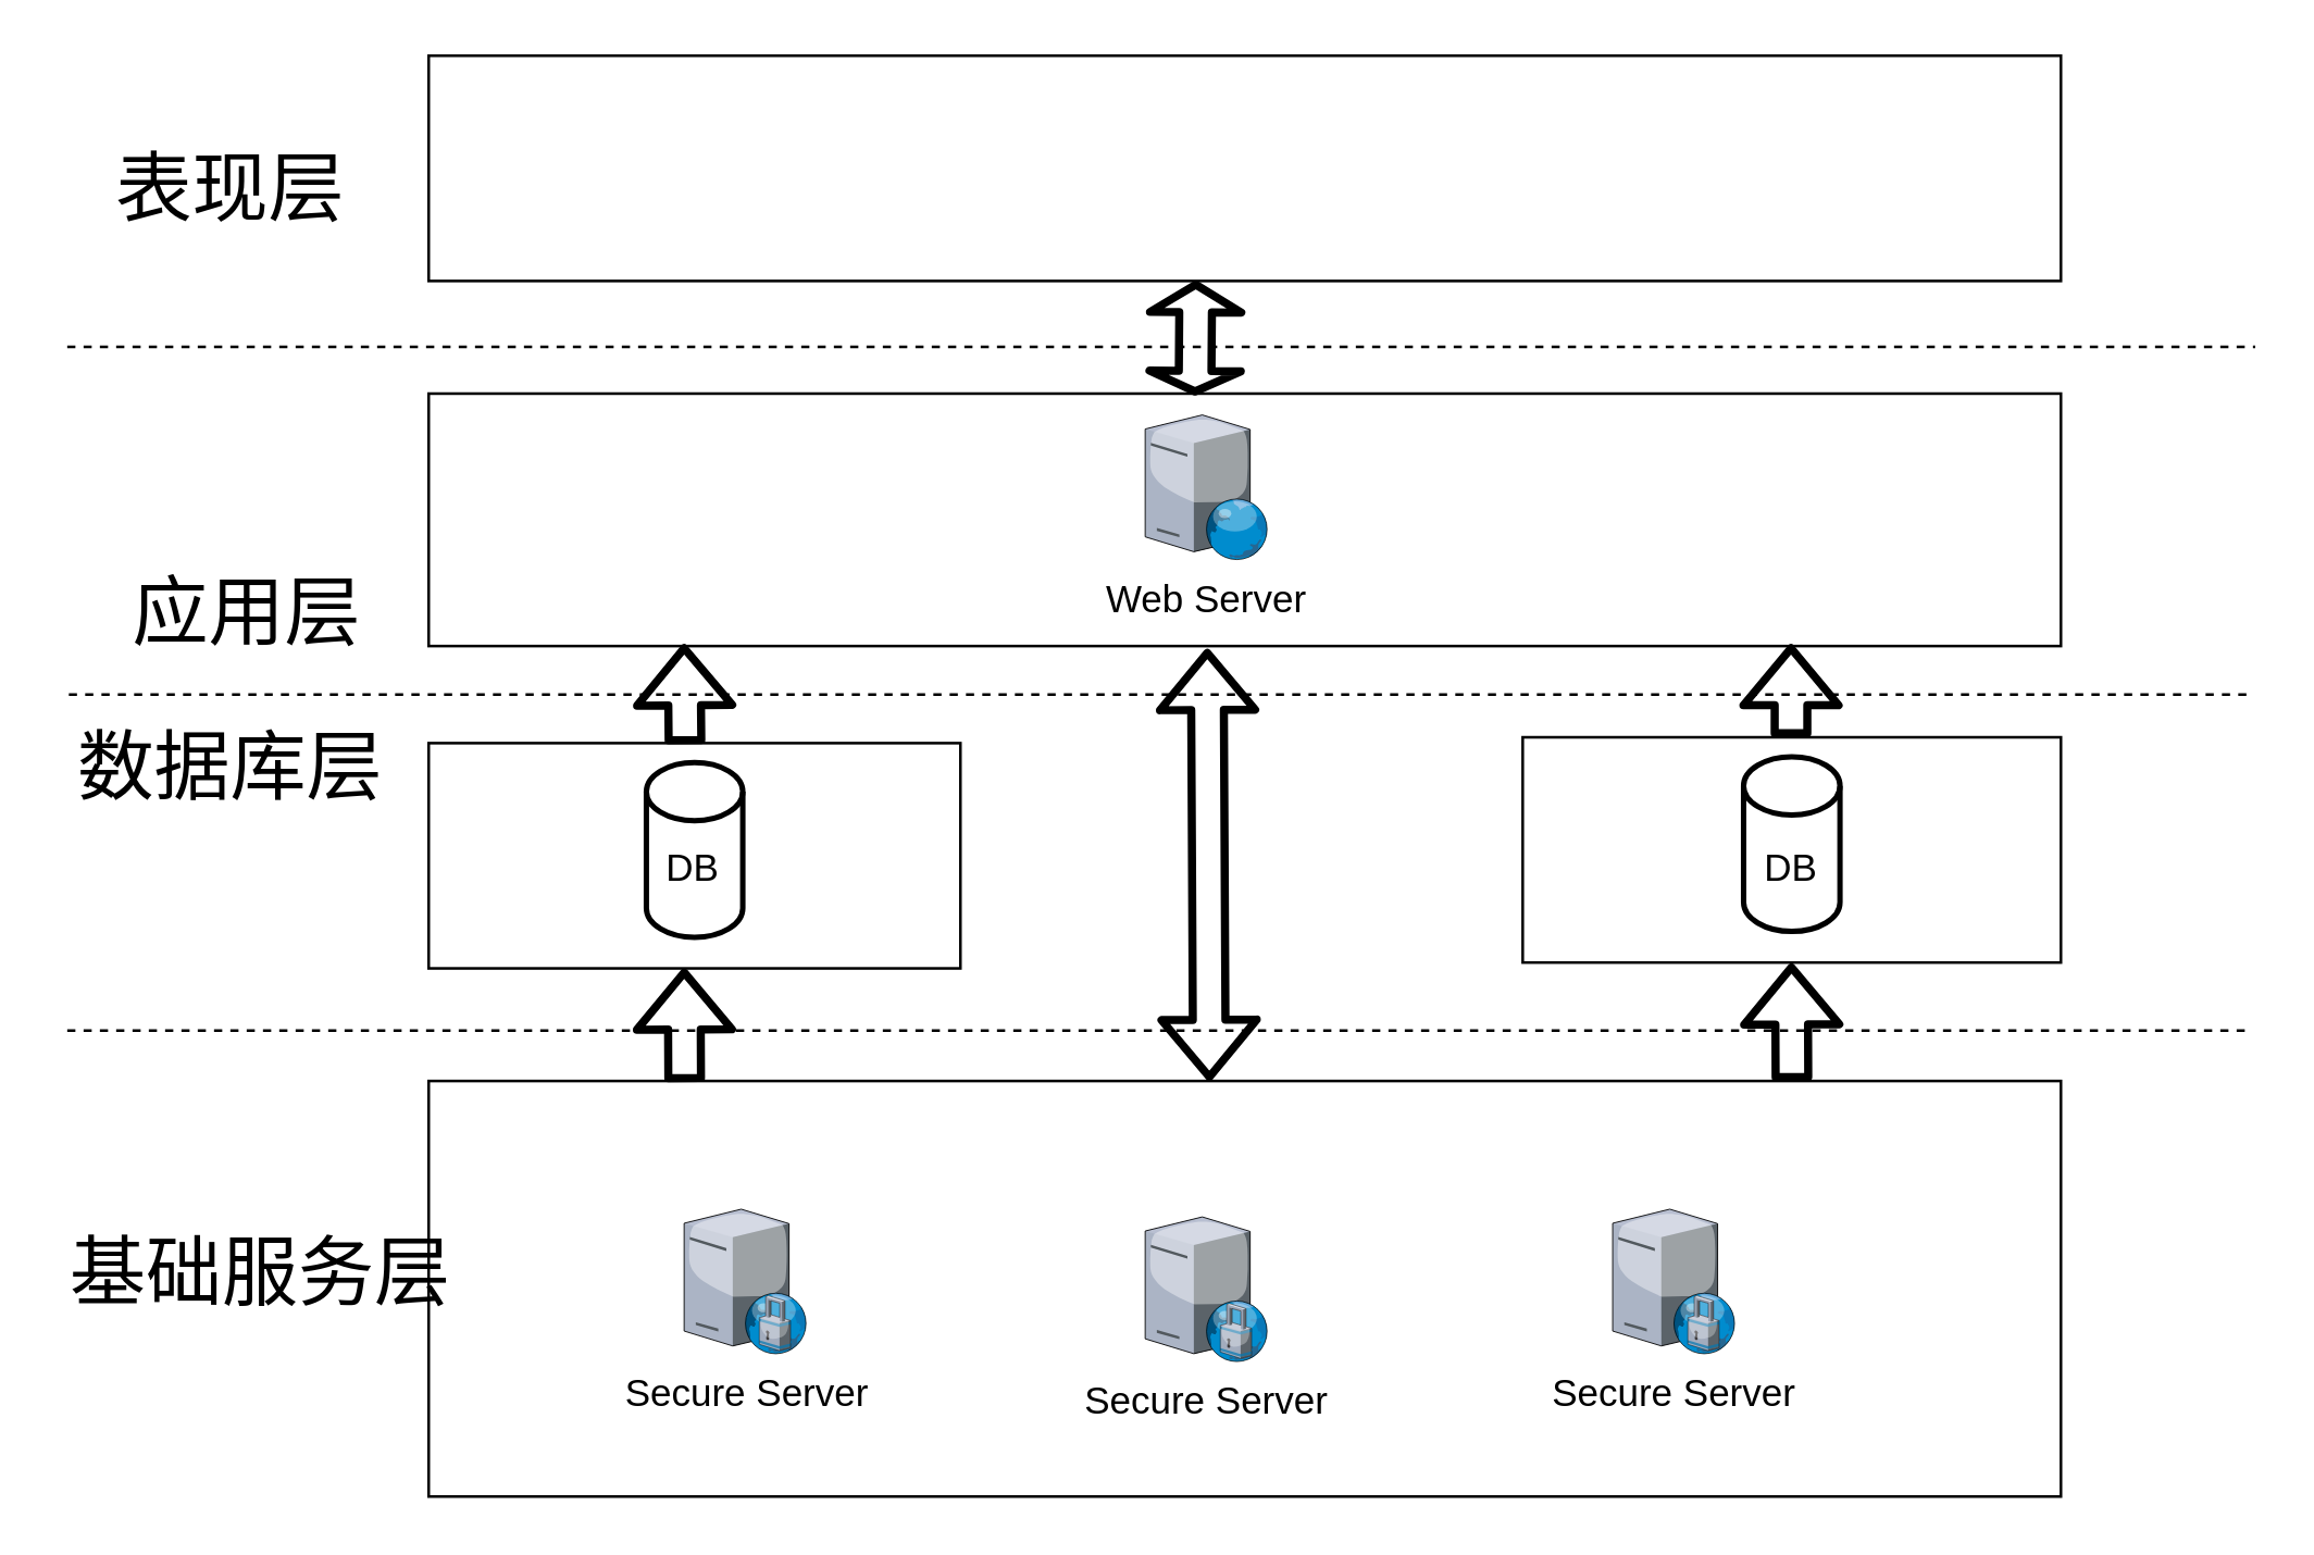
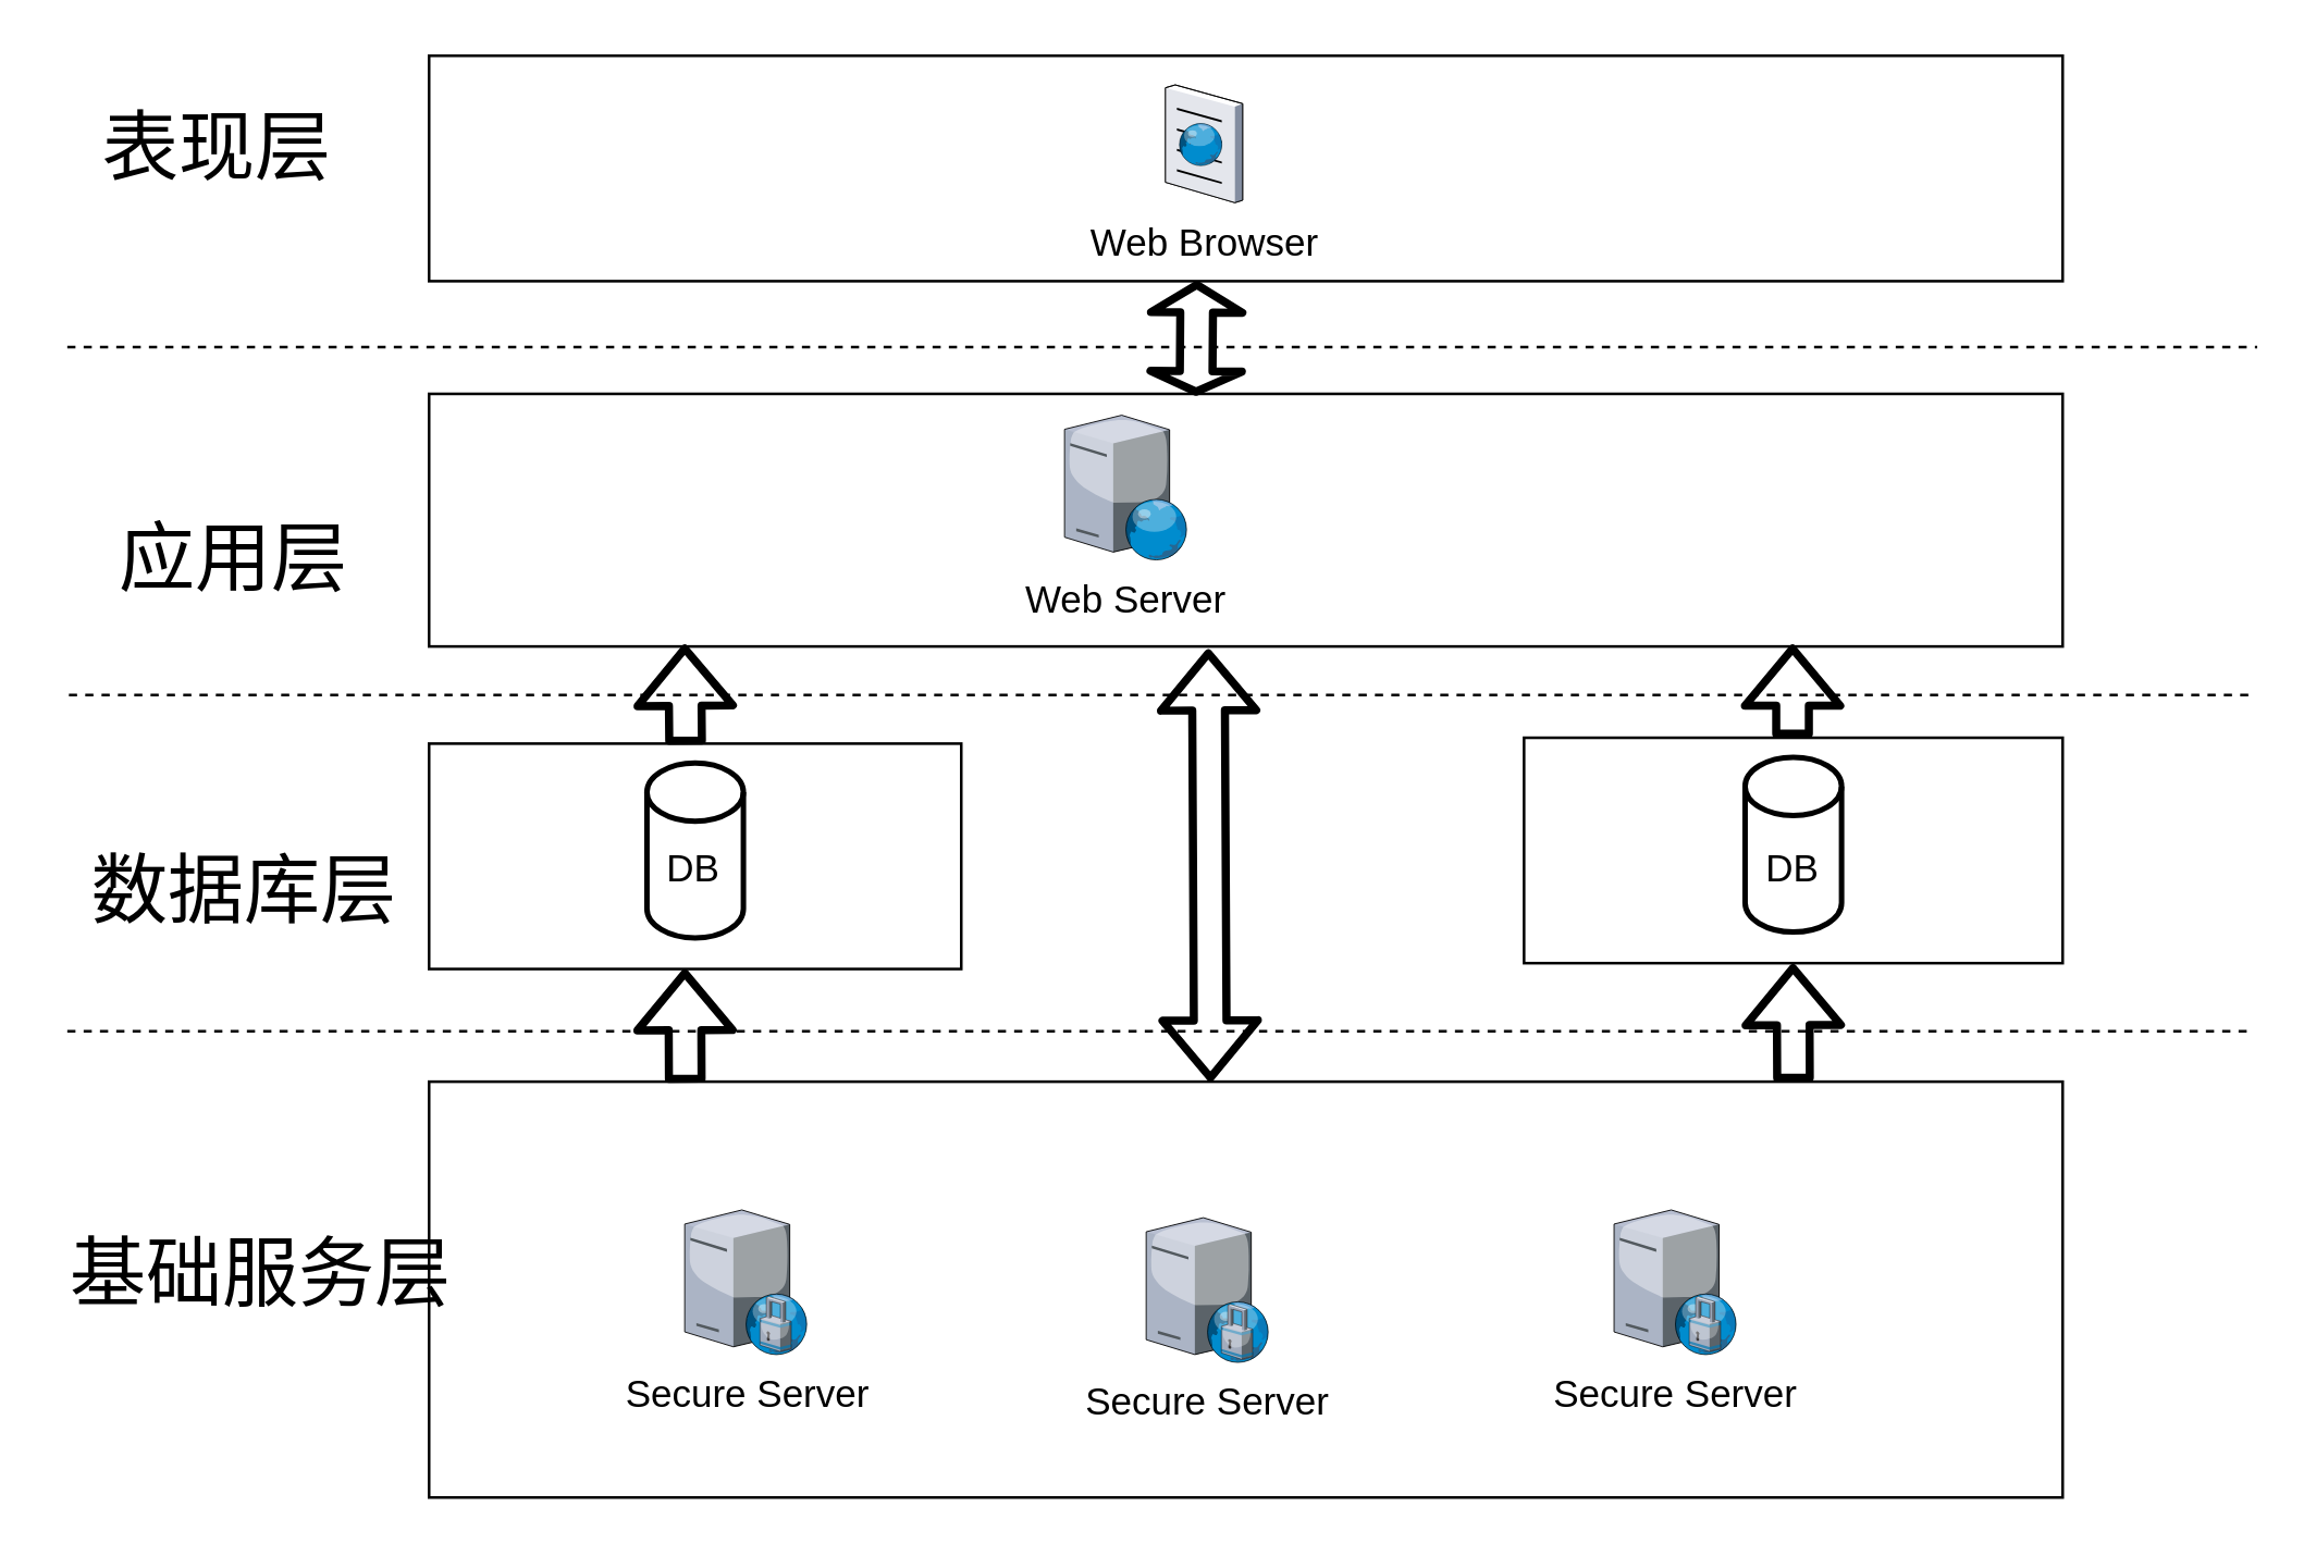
+ <mxCell id="15" value="&lt;font style=&quot;font-size: 14px&quot;&gt;Web Browser&lt;/font&gt;" style="verticalLabelPosition=bottom;aspect=fixed;html=1;verticalAlign=top;strokeColor=none;align=center;outlineConnect=0;shape=mxgraph.citrix.browser;fillColor=none;" vertex="1" parent="2"><mxGeometry x="407.75" y="10.71" width="28.36" height="43.29" as="geometry" /></mxCell>
- <mxCell id="24" value="&lt;font style=&quot;font-size: 28px&quot;&gt;表现层&lt;/font&gt;" style="text;html=1;align=center;verticalAlign=middle;resizable=0;points=[];autosize=1;" vertex="1" parent="2"><mxGeometry x="16.546" y="37.857" width="94" height="23" as="geometry" /></mxCell>
+ <mxCell id="24" value="&lt;font style=&quot;font-size: 28px&quot;&gt;表现层&lt;/font&gt;" style="text;html=1;align=center;verticalAlign=middle;resizable=0;points=[];autosize=1;" vertex="1" parent="2"><mxGeometry x="11.546" y="22.857" width="94" height="23" as="geometry" /></mxCell>
- <mxCell id="10" value="&lt;font style=&quot;font-size: 14px&quot;&gt;Web Server&lt;/font&gt;" style="verticalLabelPosition=bottom;aspect=fixed;html=1;verticalAlign=top;strokeColor=none;align=center;outlineConnect=0;shape=mxgraph.citrix.web_server;fillColor=none;" vertex="1" parent="2"><mxGeometry x="400.659" y="132.143" width="45.207" height="53.185" as="geometry" /></mxCell>
+ <mxCell id="10" value="&lt;font style=&quot;font-size: 14px&quot;&gt;Web Server&lt;/font&gt;" style="verticalLabelPosition=bottom;aspect=fixed;html=1;verticalAlign=top;strokeColor=none;align=center;outlineConnect=0;shape=mxgraph.citrix.web_server;fillColor=none;" vertex="1" parent="2"><mxGeometry x="370.659" y="132.143" width="45.207" height="53.185" as="geometry" /></mxCell>
- <mxCell id="25" value="&lt;font style=&quot;font-size: 28px&quot;&gt;应用层&lt;/font&gt;" style="text;html=1;align=center;verticalAlign=middle;resizable=0;points=[];autosize=1;" vertex="1" parent="2"><mxGeometry x="22.728" y="193.571" width="94" height="23" as="geometry" /></mxCell>
+ <mxCell id="25" value="&lt;font style=&quot;font-size: 28px&quot;&gt;应用层&lt;/font&gt;" style="text;html=1;align=center;verticalAlign=middle;resizable=0;points=[];autosize=1;" vertex="1" parent="2"><mxGeometry x="17.728" y="173.571" width="94" height="23" as="geometry" /></mxCell>
- <mxCell id="26" value="&lt;font style=&quot;font-size: 28px&quot;&gt;数据库层&lt;/font&gt;" style="text;html=1;align=center;verticalAlign=middle;resizable=0;points=[];autosize=1;" vertex="1" parent="2"><mxGeometry x="3.273" y="250" width="122" height="23" as="geometry" /></mxCell>
+ <mxCell id="26" value="&lt;font style=&quot;font-size: 28px&quot;&gt;数据库层&lt;/font&gt;" style="text;html=1;align=center;verticalAlign=middle;resizable=0;points=[];autosize=1;" vertex="1" parent="2"><mxGeometry x="8.273" y="295" width="122" height="23" as="geometry" /></mxCell>
